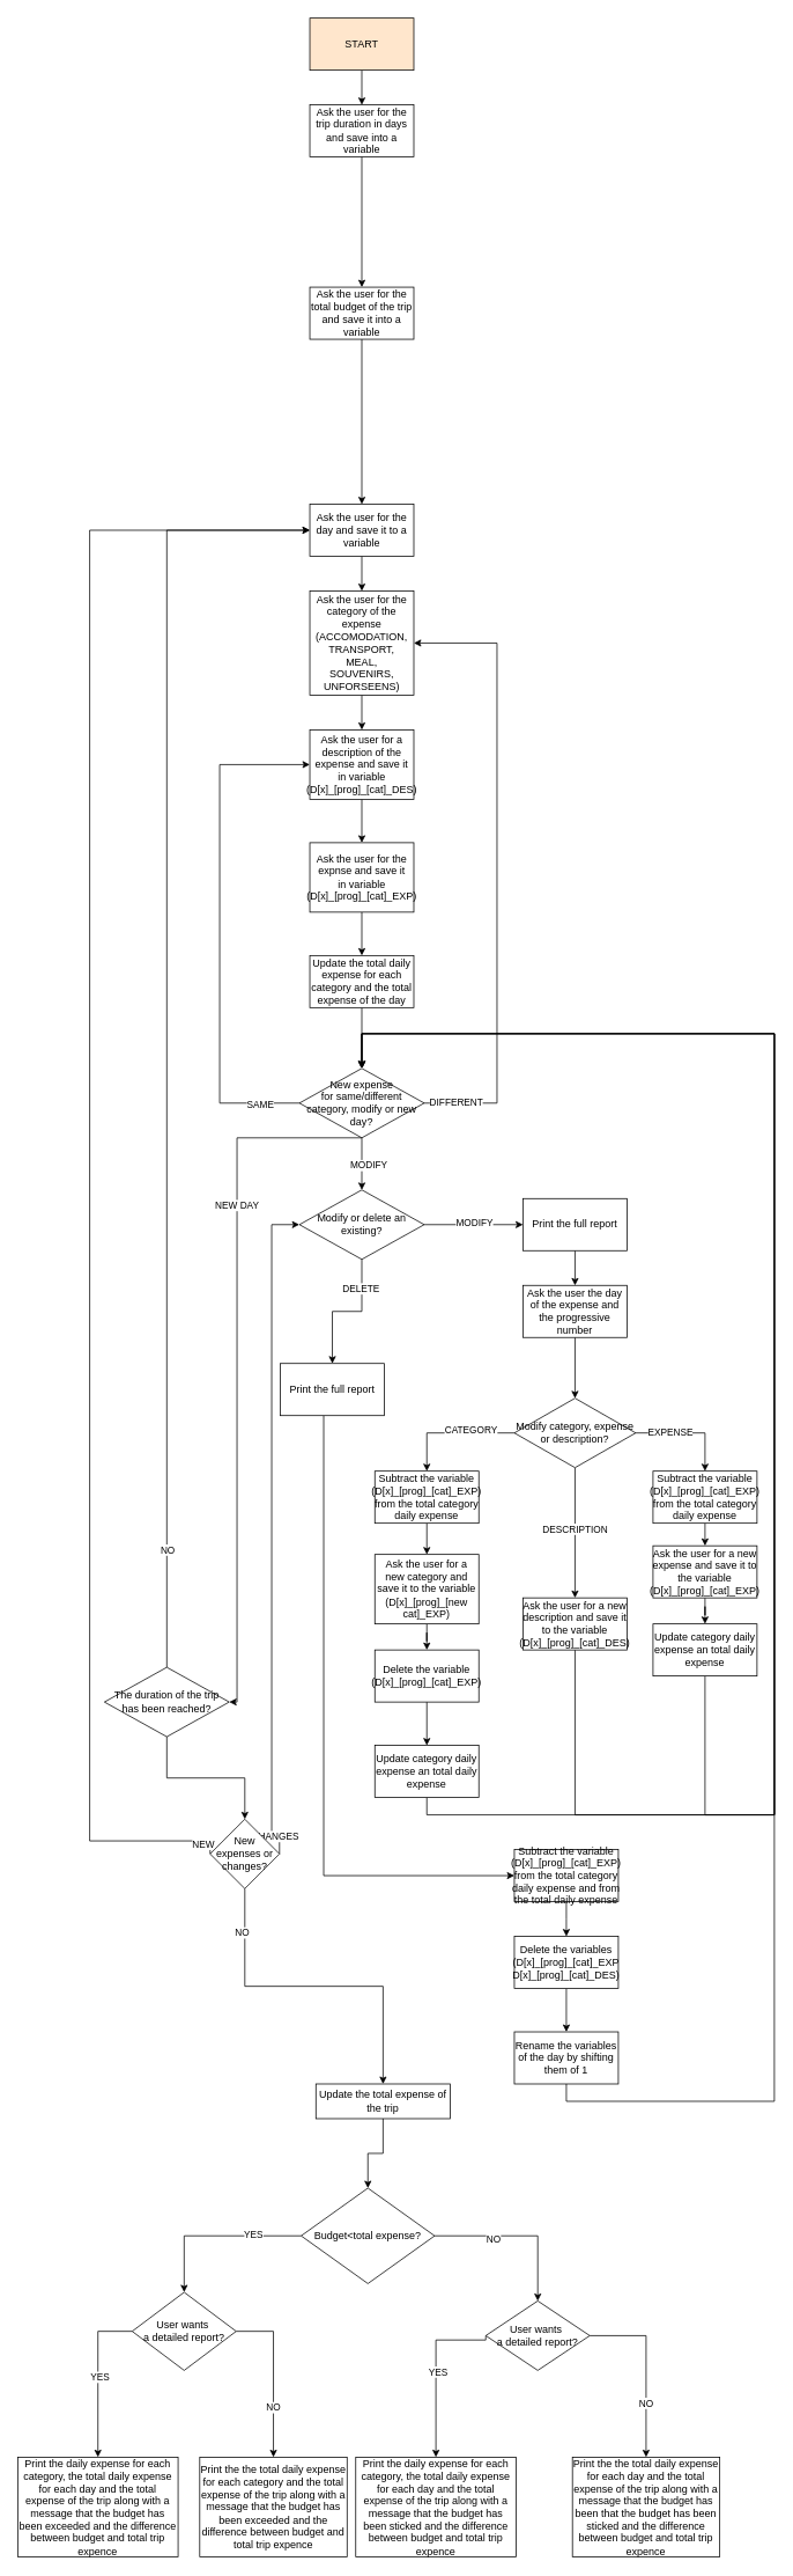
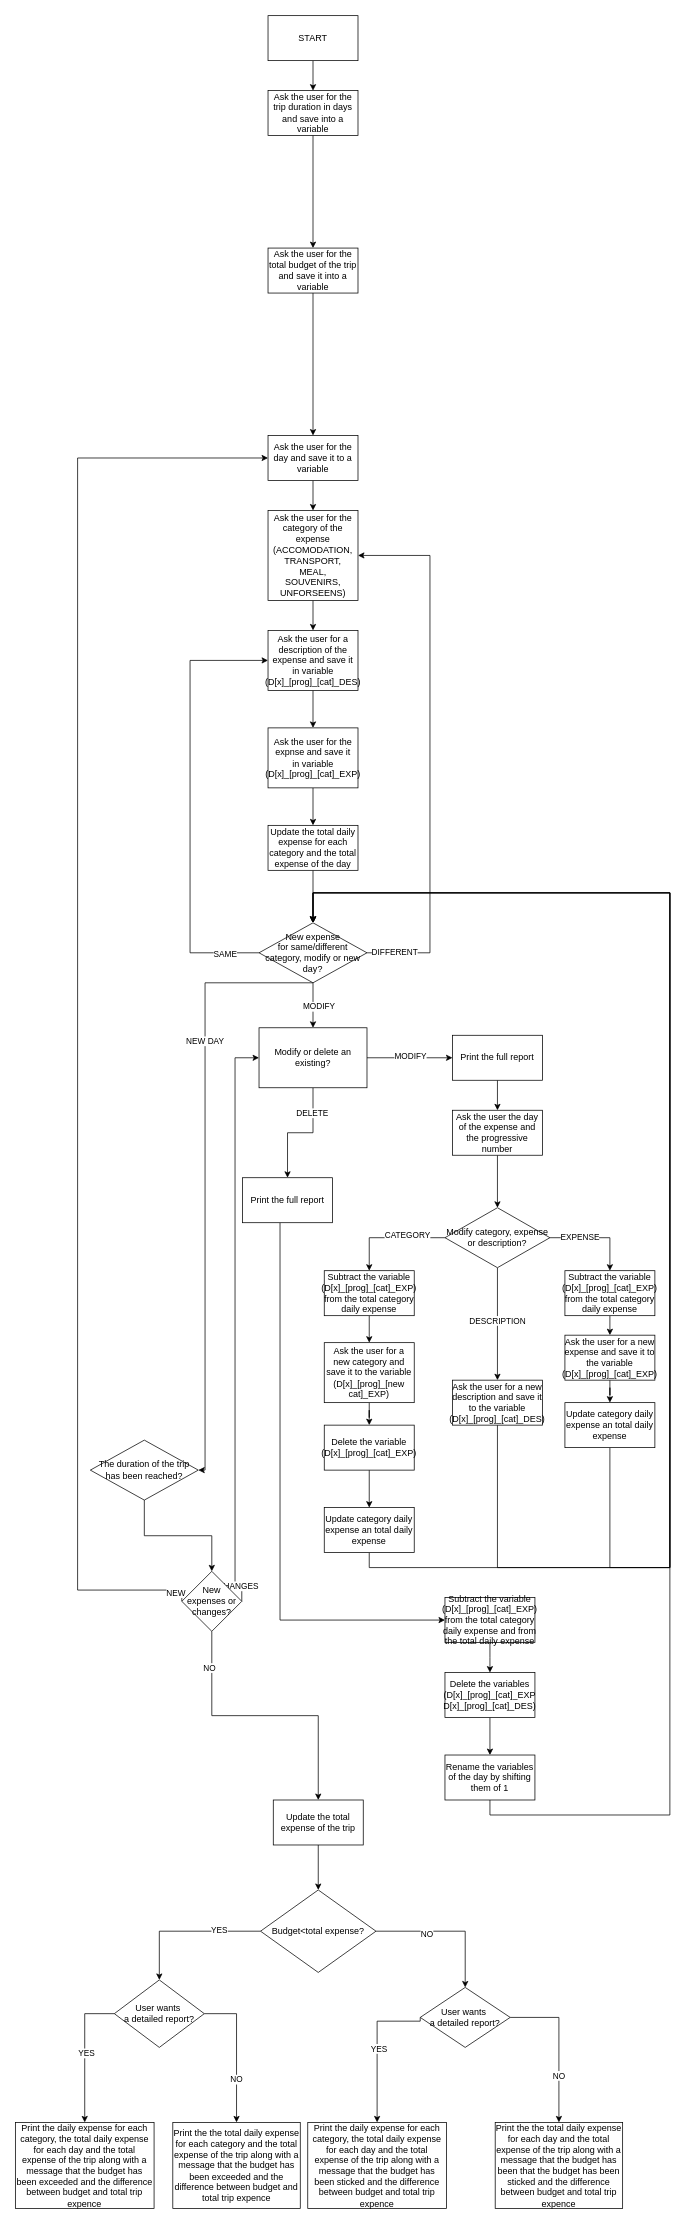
- <mxCell id="3" value="START" style="rounded=0;whiteSpace=wrap;html=1;fillColor=#ffe6cc;" parent="1" vertex="1"><mxGeometry x="357" y="20" width="120" height="60" as="geometry" /></mxCell>
+ <mxCell id="3" value="START" style="rounded=0;whiteSpace=wrap;html=1;" parent="1" vertex="1"><mxGeometry x="357" y="20" width="120" height="60" as="geometry" /></mxCell>
- <mxCell id="27" style="edgeStyle=orthogonalEdgeStyle;rounded=0;orthogonalLoop=1;jettySize=auto;html=1;exitX=0.5;exitY=0;exitDx=0;exitDy=0;entryX=0;entryY=0.5;entryDx=0;entryDy=0;" edge="1" parent="1" source="30" target="13"><mxGeometry relative="1" as="geometry" /></mxCell>
- <mxCell id="28" value="NO" style="edgeLabel;html=1;align=center;verticalAlign=middle;resizable=0;points=[];" vertex="1" connectable="0" parent="27"><mxGeometry x="-0.816" relative="1" as="geometry"><mxPoint as="offset" /></mxGeometry></mxCell>
- <mxCell id="57" value="Modify or delete an existing?" style="rhombus;whiteSpace=wrap;html=1;rounded=0;" vertex="1" parent="1"><mxGeometry x="345" y="1370" width="144" height="80" as="geometry" /></mxCell>
+ <mxCell id="57" value="Modify or delete an existing?" style="whiteSpace=wrap;html=1;rounded=0;" vertex="1" parent="1"><mxGeometry x="345" y="1370" width="144" height="80" as="geometry" /></mxCell>
- <mxCell id="32" value="Update the total expense of the trip" style="whiteSpace=wrap;html=1;rounded=0;" vertex="1" parent="1"><mxGeometry x="364" y="2400" width="155" height="40" as="geometry" /></mxCell>
+ <mxCell id="32" value="Update the total expense of the trip" style="whiteSpace=wrap;html=1;rounded=0;" vertex="1" parent="1"><mxGeometry x="364" y="2400" width="120" height="60" as="geometry" /></mxCell>
